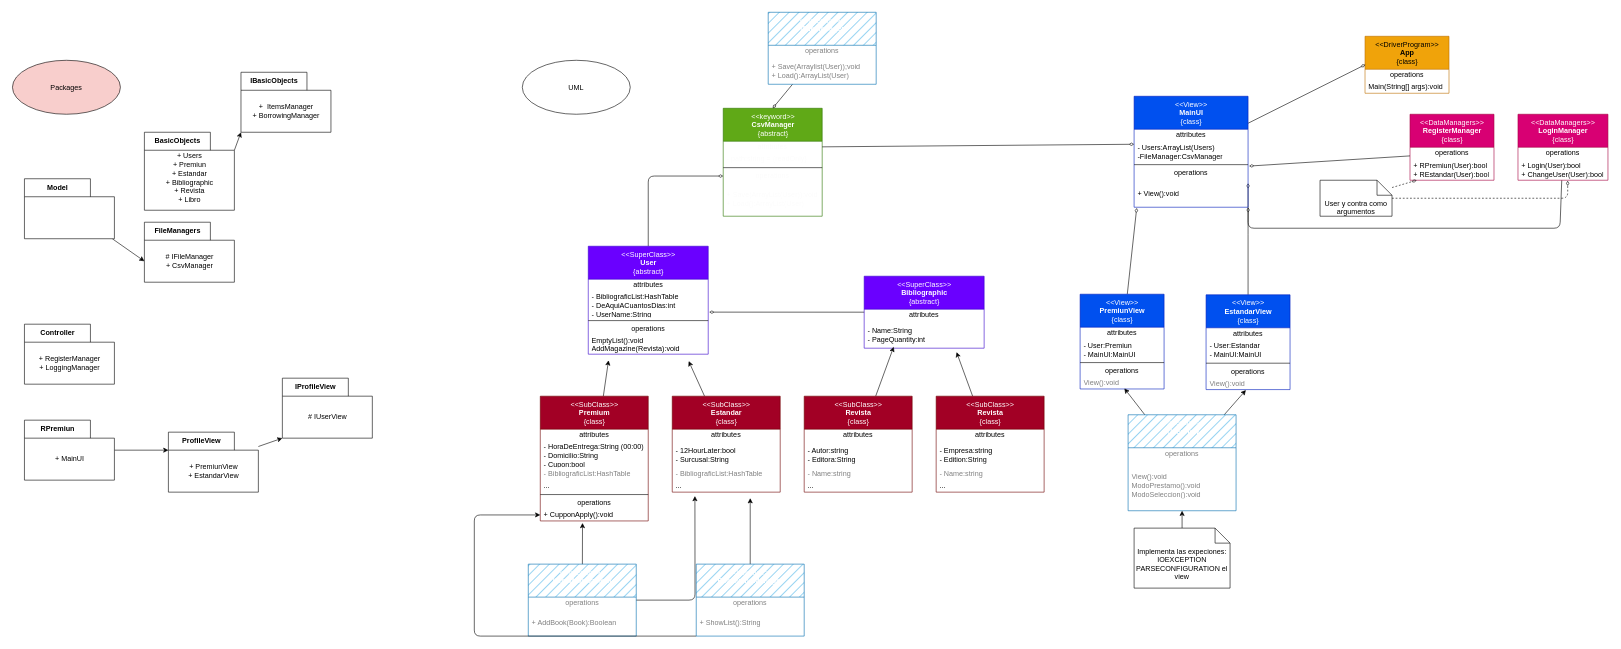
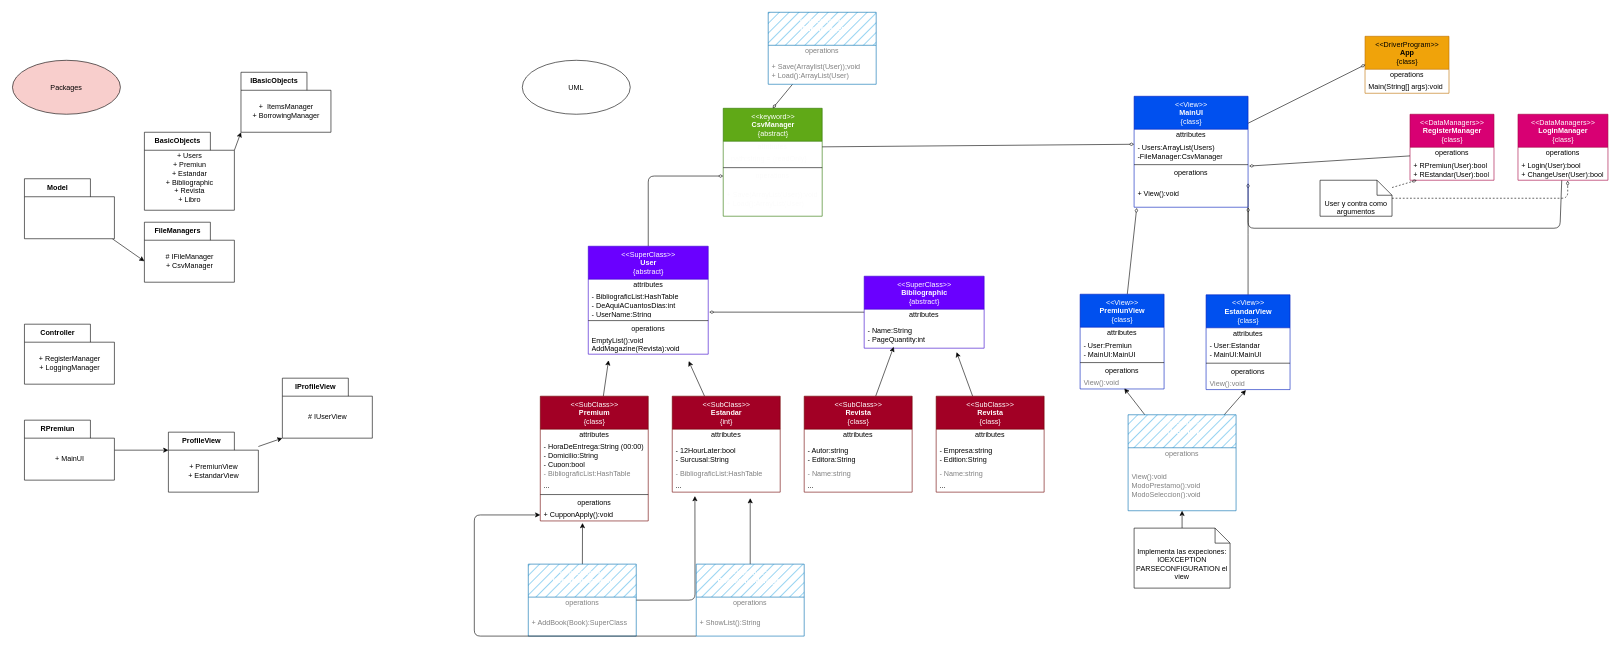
- <mxCell id="44" value="&amp;lt;&amp;lt;SubClass&amp;gt;&amp;gt;&lt;br&gt;&lt;b&gt;Estandar&lt;/b&gt;&lt;br&gt;{class}" style="swimlane;fontStyle=0;align=center;verticalAlign=top;childLayout=stackLayout;horizontal=1;startSize=55;horizontalStack=0;resizeParent=1;resizeParentMax=0;resizeLast=0;collapsible=0;marginBottom=0;html=1;fillColor=#a20025;fontColor=#ffffff;strokeColor=#6F0000;" parent="1" vertex="1"><mxGeometry x="1120" y="660" width="180" height="160" as="geometry" /></mxCell>
+ <mxCell id="44" value="&amp;lt;&amp;lt;SubClass&amp;gt;&amp;gt;&lt;br&gt;&lt;b&gt;Estandar&lt;/b&gt;&lt;br&gt;{int}" style="swimlane;fontStyle=0;align=center;verticalAlign=top;childLayout=stackLayout;horizontal=1;startSize=55;horizontalStack=0;resizeParent=1;resizeParentMax=0;resizeLast=0;collapsible=0;marginBottom=0;html=1;fillColor=#a20025;fontColor=#ffffff;strokeColor=#6F0000;" parent="1" vertex="1"><mxGeometry x="1120" y="660" width="180" height="160" as="geometry" /></mxCell>
- <mxCell id="53" value="+ AddBook(Book):Boolean" style="text;html=1;strokeColor=none;fillColor=none;align=left;verticalAlign=middle;spacingLeft=4;spacingRight=4;overflow=hidden;rotatable=0;points=[[0,0.5],[1,0.5]];portConstraint=eastwest;fontColor=#808080;" parent="51" vertex="1"><mxGeometry y="75" width="180" height="45" as="geometry" /></mxCell>
+ <mxCell id="53" value="+ AddBook(Book):SuperClass" style="text;html=1;strokeColor=none;fillColor=none;align=left;verticalAlign=middle;spacingLeft=4;spacingRight=4;overflow=hidden;rotatable=0;points=[[0,0.5],[1,0.5]];portConstraint=eastwest;fontColor=#808080;" parent="51" vertex="1"><mxGeometry y="75" width="180" height="45" as="geometry" /></mxCell>
